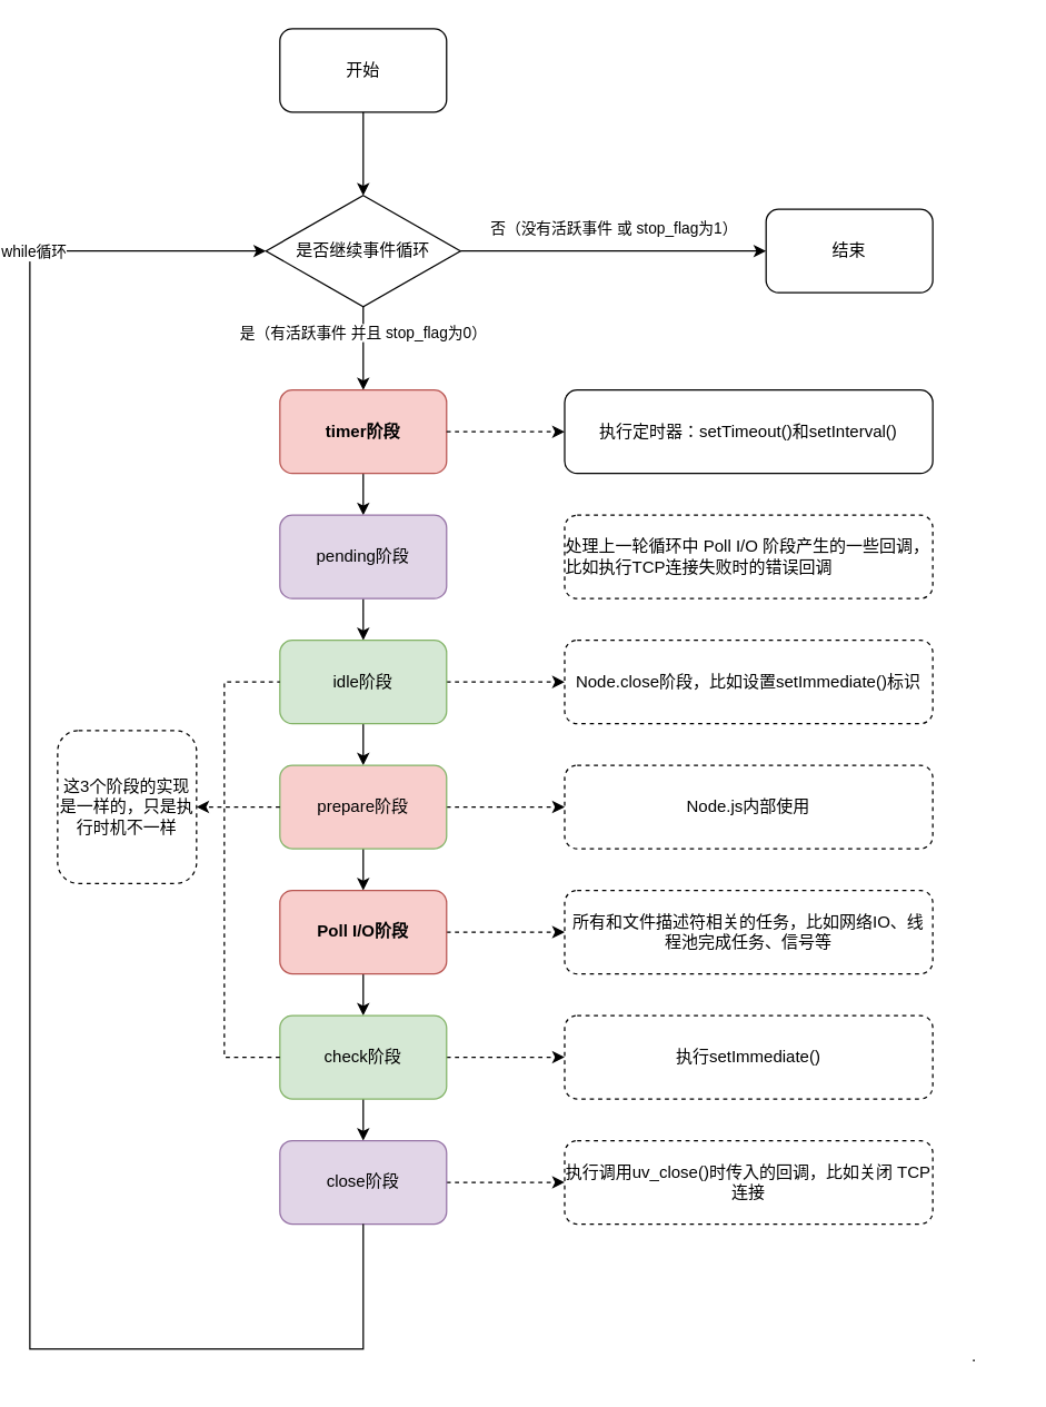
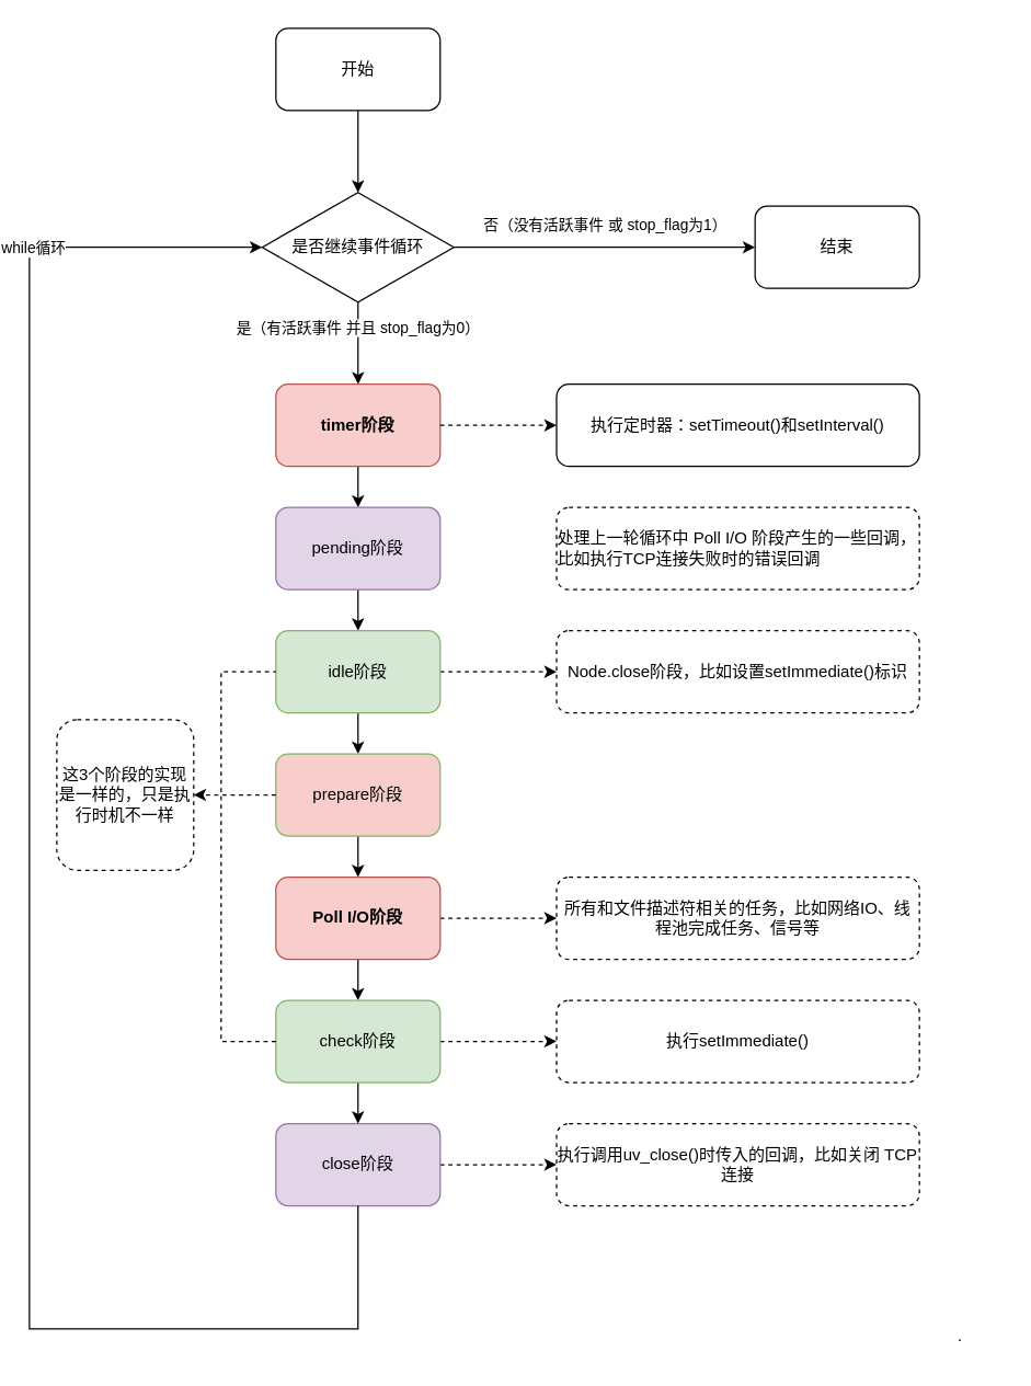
- <mxCell id="17" value="" style="edgeStyle=orthogonalEdgeStyle;rounded=0;orthogonalLoop=1;jettySize=auto;html=1;dashed=1;" edge="1" parent="1" source="18" target="34"><mxGeometry relative="1" as="geometry" /></mxCell>
- <mxCell id="34" value="Node.js内部使用" style="rounded=1;whiteSpace=wrap;html=1;dashed=1;" vertex="1" parent="1"><mxGeometry x="405" y="550" width="265" height="60" as="geometry" /></mxCell>
